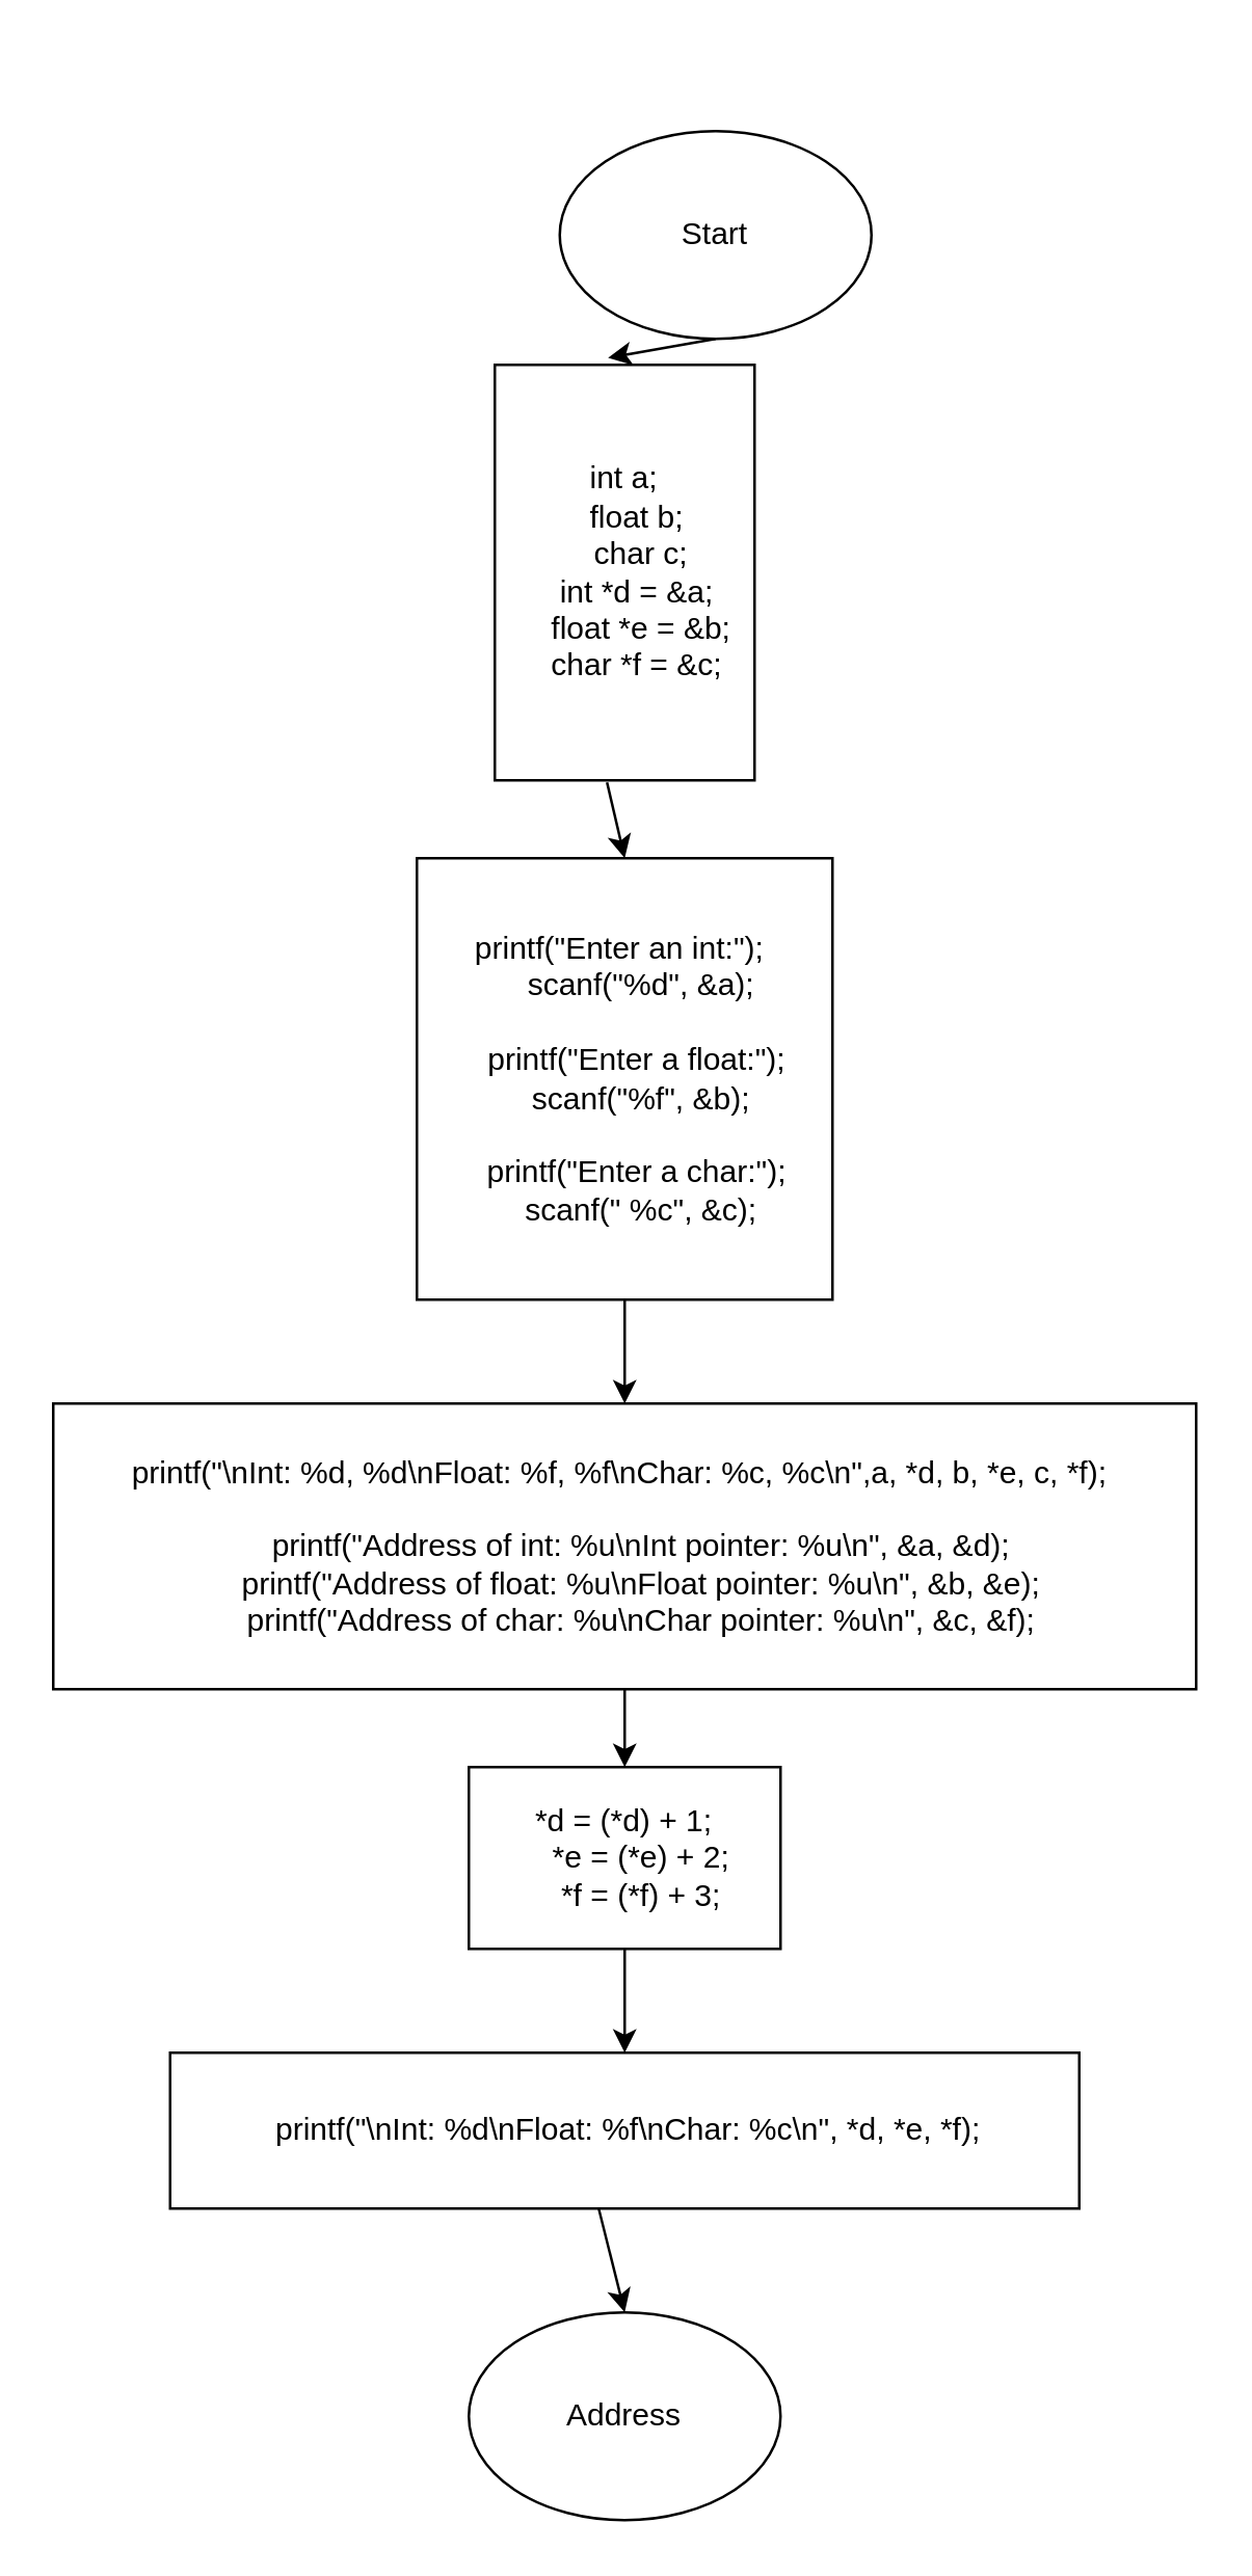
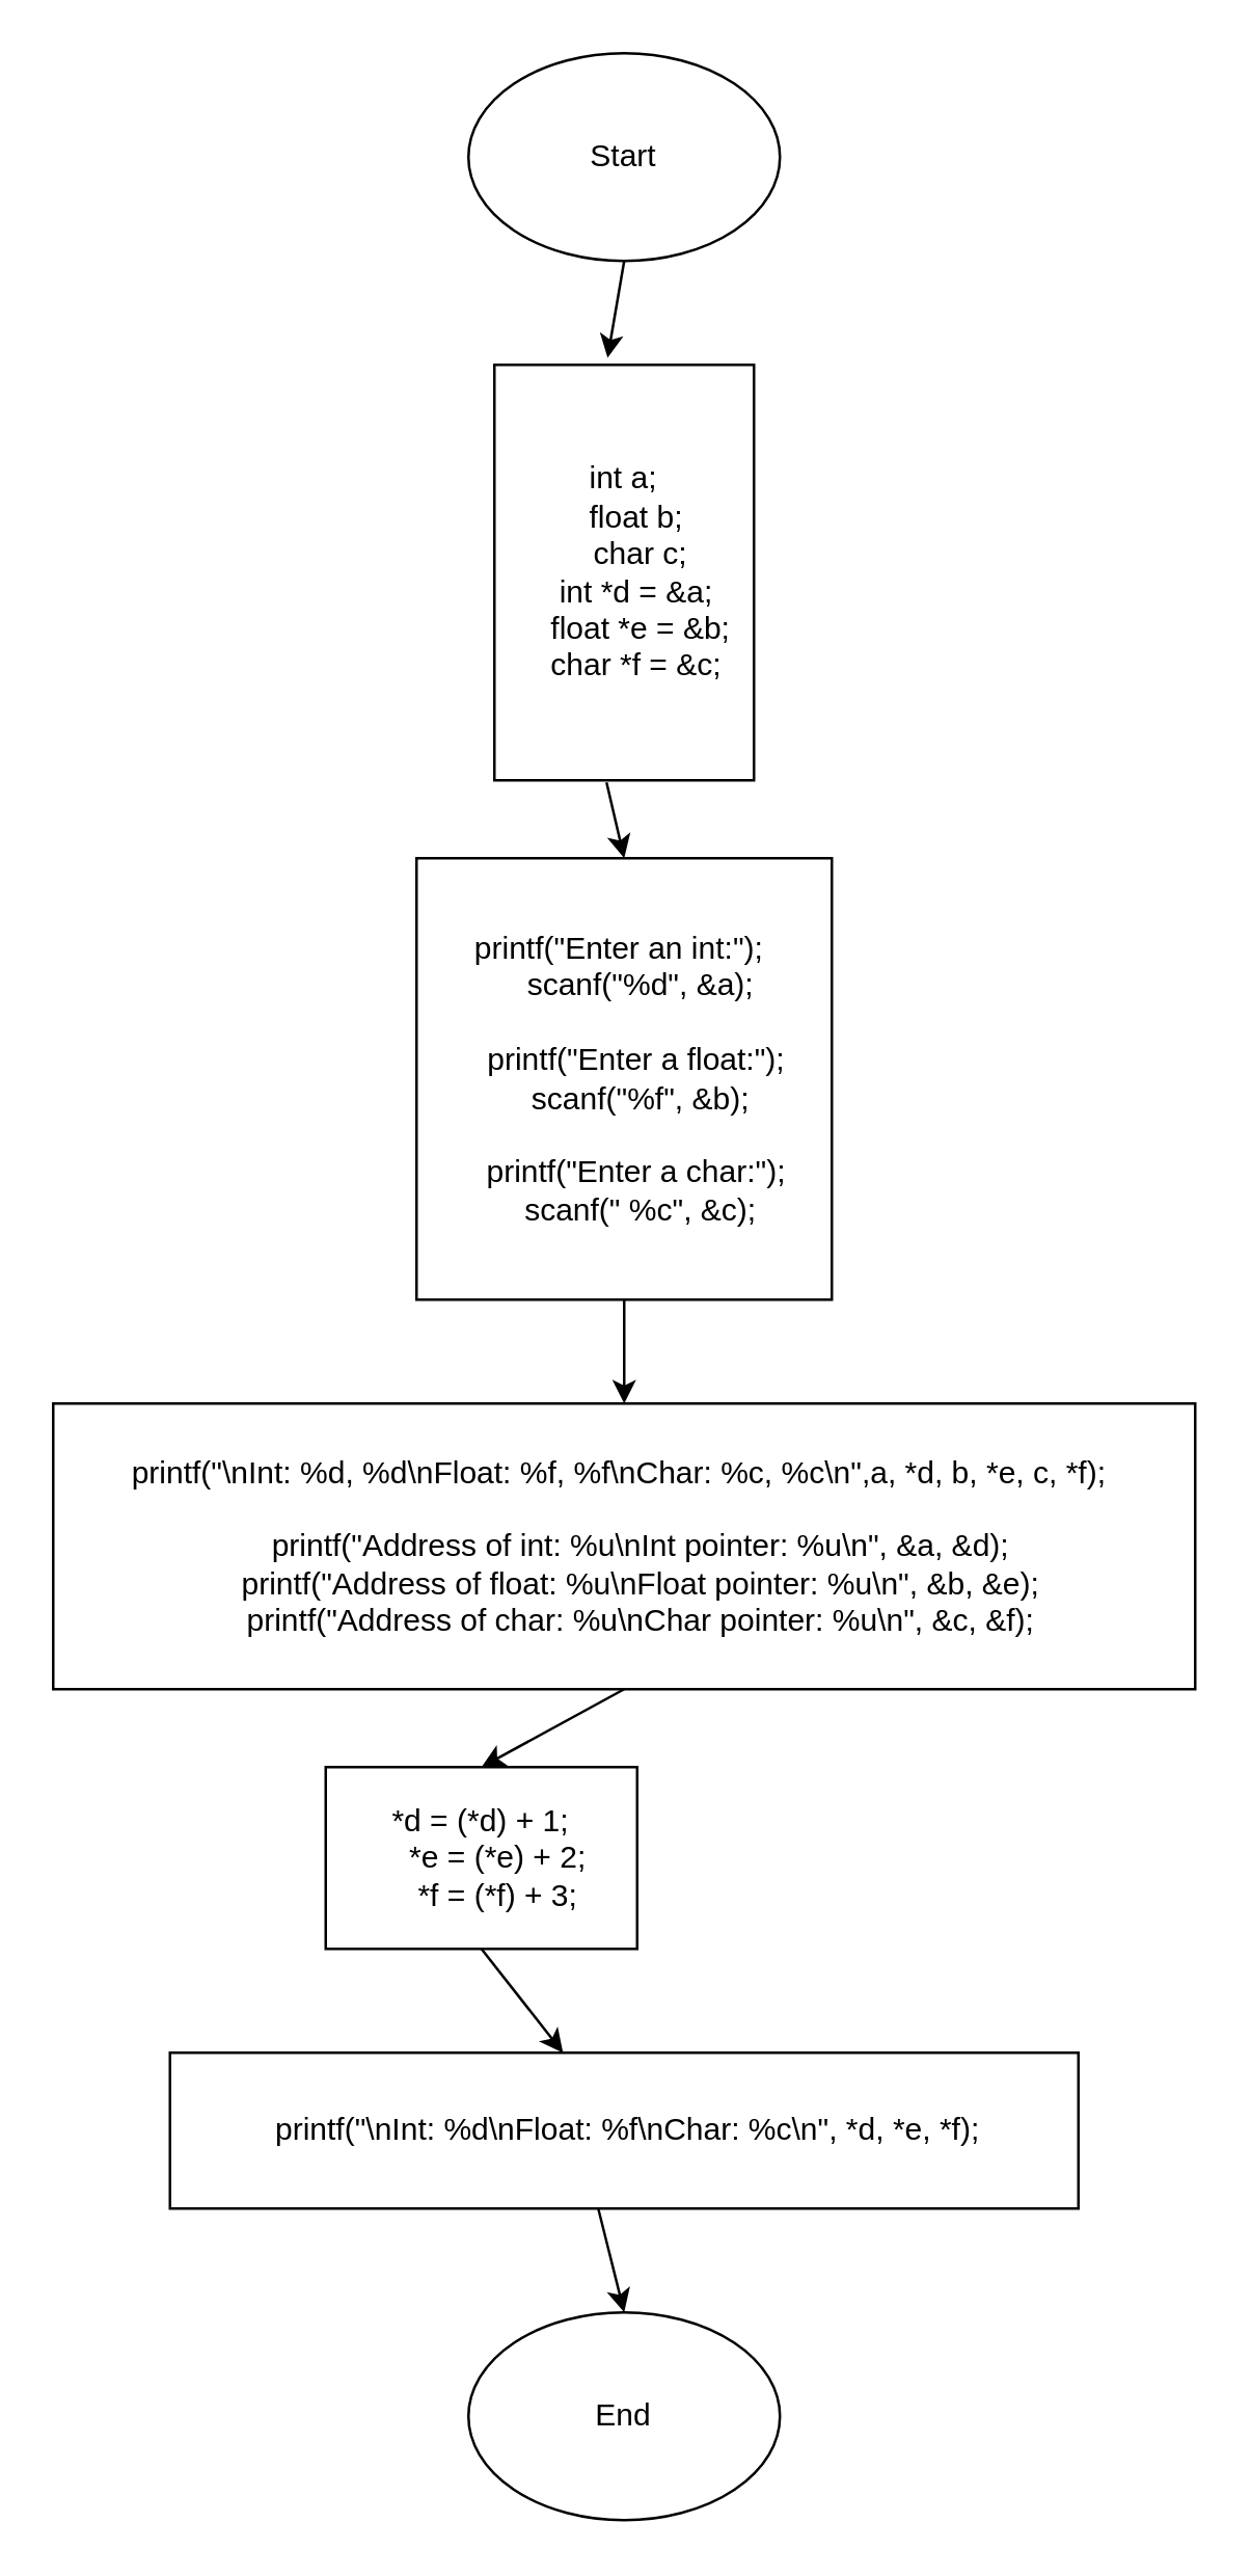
- <mxCell id="2" value="Start" style="ellipse;whiteSpace=wrap;html=1;" vertex="1" parent="1"><mxGeometry x="215" y="50" width="120" height="80" as="geometry" /></mxCell>
+ <mxCell id="2" value="Start" style="ellipse;whiteSpace=wrap;html=1;" vertex="1" parent="1"><mxGeometry x="180" y="20" width="120" height="80" as="geometry" /></mxCell>
- <mxCell id="6" value="&lt;div&gt;*d = (*d) + 1;&lt;/div&gt;&lt;div&gt;&amp;nbsp; &amp;nbsp; *e = (*e) + 2;&lt;/div&gt;&lt;div&gt;&amp;nbsp; &amp;nbsp; *f = (*f) + 3;&lt;/div&gt;" style="rounded=0;whiteSpace=wrap;html=1;" vertex="1" parent="1"><mxGeometry x="180" y="680" width="120" height="70" as="geometry" /></mxCell>
+ <mxCell id="6" value="&lt;div&gt;*d = (*d) + 1;&lt;/div&gt;&lt;div&gt;&amp;nbsp; &amp;nbsp; *e = (*e) + 2;&lt;/div&gt;&lt;div&gt;&amp;nbsp; &amp;nbsp; *f = (*f) + 3;&lt;/div&gt;" style="rounded=0;whiteSpace=wrap;html=1;" vertex="1" parent="1"><mxGeometry x="125" y="680" width="120" height="70" as="geometry" /></mxCell>
- <mxCell id="8" value="Address" style="ellipse;whiteSpace=wrap;html=1;" vertex="1" parent="1"><mxGeometry x="180" y="890" width="120" height="80" as="geometry" /></mxCell>
+ <mxCell id="8" value="End" style="ellipse;whiteSpace=wrap;html=1;" vertex="1" parent="1"><mxGeometry x="180" y="890" width="120" height="80" as="geometry" /></mxCell>
